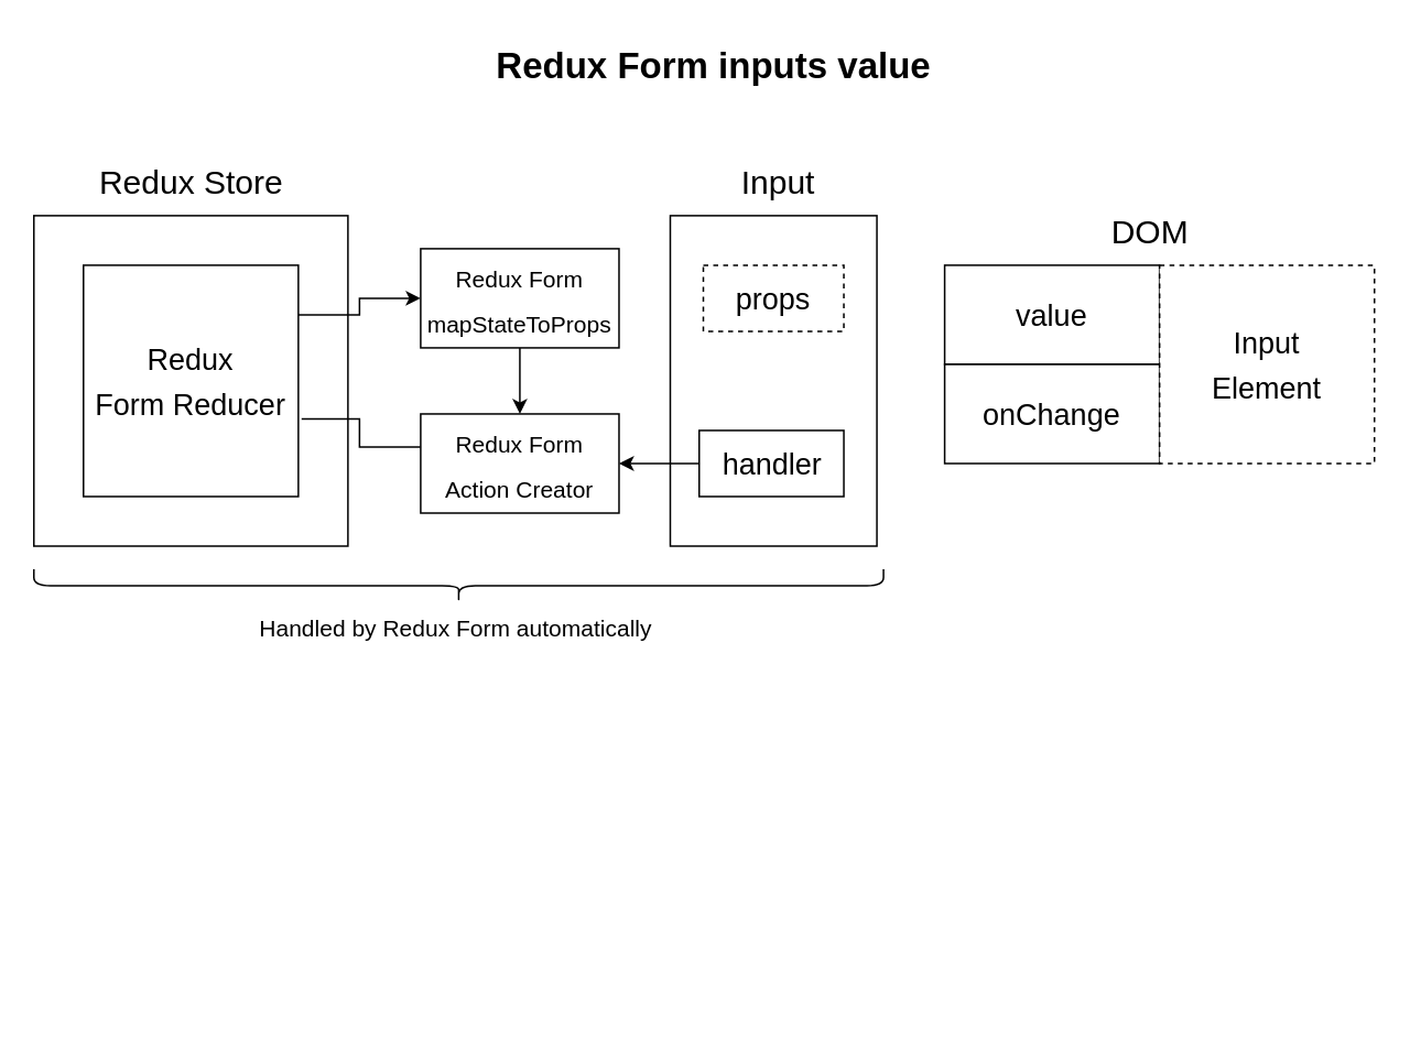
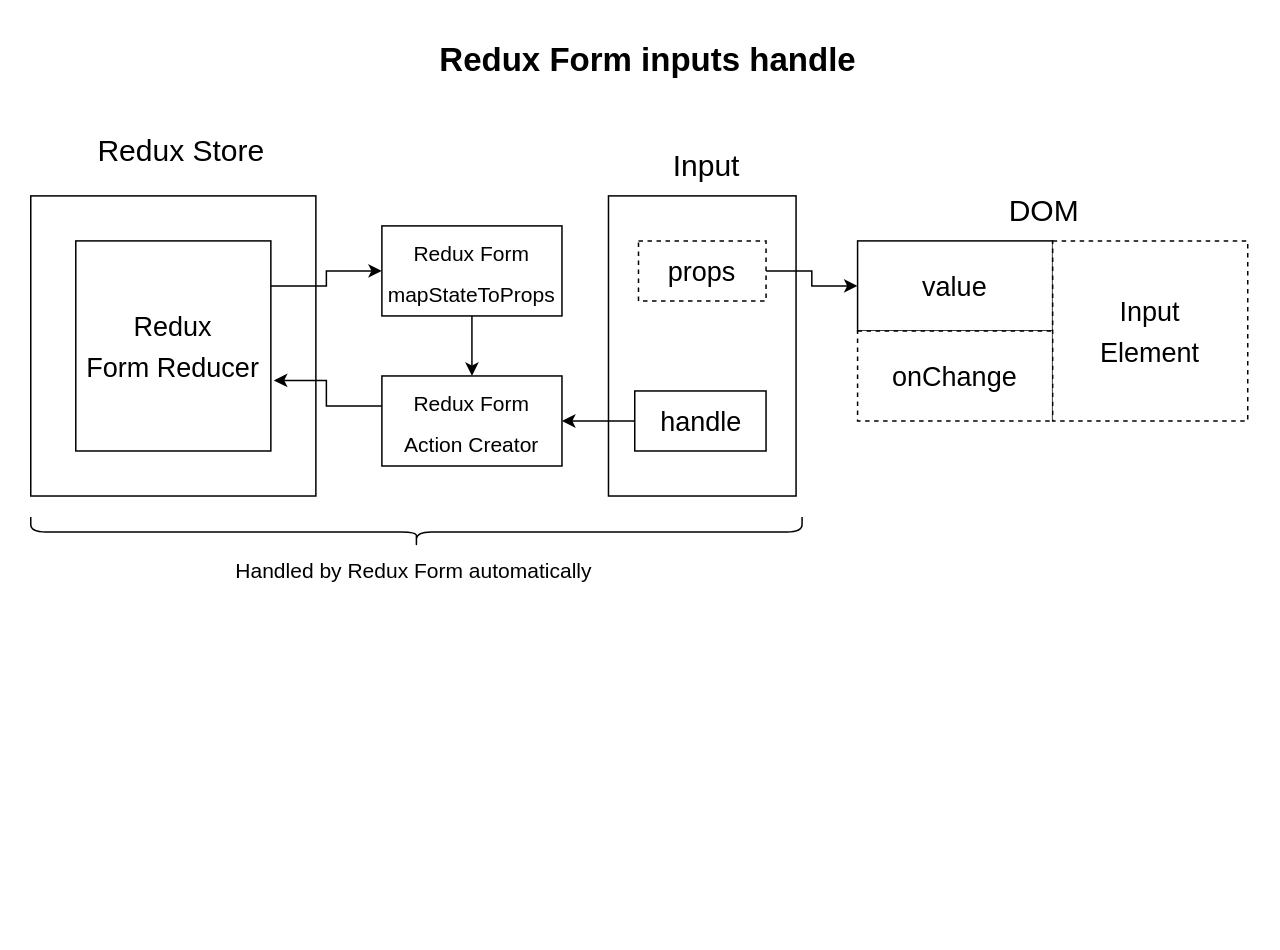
- <mxCell id="2" value="Redux Form inputs value" style="text;html=1;align=center;verticalAlign=middle;resizable=0;points=[];autosize=1;strokeColor=none;fillColor=none;fontSize=22;fontStyle=1" vertex="1" parent="1"><mxGeometry x="281" y="20" width="300" height="40" as="geometry" /></mxCell>
+ <mxCell id="2" value="Redux Form inputs handle" style="text;html=1;align=center;verticalAlign=middle;resizable=0;points=[];autosize=1;strokeColor=none;fillColor=none;fontSize=22;fontStyle=1" vertex="1" parent="1"><mxGeometry x="281" y="20" width="300" height="40" as="geometry" /></mxCell>
- <mxCell id="4" value="&lt;font style=&quot;font-size: 20px;&quot;&gt;Redux Store&lt;/font&gt;" style="text;html=1;align=center;verticalAlign=middle;resizable=0;points=[];autosize=1;strokeColor=none;fillColor=none;fontSize=22;" vertex="1" parent="1"><mxGeometry x="50" y="90" width="130" height="40" as="geometry" /></mxCell>
+ <mxCell id="4" value="&lt;font style=&quot;font-size: 20px;&quot;&gt;Redux Store&lt;/font&gt;" style="text;html=1;align=center;verticalAlign=middle;resizable=0;points=[];autosize=1;strokeColor=none;fillColor=none;fontSize=22;" vertex="1" parent="1"><mxGeometry x="55" y="80" width="130" height="40" as="geometry" /></mxCell>
+ <mxCell id="13" style="edgeStyle=orthogonalEdgeStyle;rounded=0;orthogonalLoop=1;jettySize=auto;html=1;entryX=0;entryY=0.5;entryDx=0;entryDy=0;fontSize=14;" edge="1" parent="1" source="14" target="18"><mxGeometry relative="1" as="geometry" /></mxCell>
- <mxCell id="19" value="&lt;span style=&quot;font-size: 18px;&quot;&gt;onChange&lt;/span&gt;" style="rounded=0;whiteSpace=wrap;html=1;fontSize=22;" vertex="1" parent="1"><mxGeometry x="571" y="220" width="130" height="60" as="geometry" /></mxCell>
+ <mxCell id="19" value="&lt;span style=&quot;font-size: 18px;&quot;&gt;onChange&lt;/span&gt;" style="rounded=0;whiteSpace=wrap;html=1;fontSize=22;dashed=1;" vertex="1" parent="1"><mxGeometry x="571" y="220" width="130" height="60" as="geometry" /></mxCell>
- <mxCell id="9" style="edgeStyle=orthogonalEdgeStyle;rounded=0;orthogonalLoop=1;jettySize=auto;html=1;entryX=1.015;entryY=0.664;entryDx=0;entryDy=0;entryPerimeter=0;fontSize=14;endArrow=none;" edge="1" parent="1" source="10" target="6"><mxGeometry relative="1" as="geometry"><Array as="points"><mxPoint x="217" y="270" /><mxPoint x="217" y="253" /></Array></mxGeometry></mxCell>
+ <mxCell id="9" style="edgeStyle=orthogonalEdgeStyle;rounded=0;orthogonalLoop=1;jettySize=auto;html=1;entryX=1.015;entryY=0.664;entryDx=0;entryDy=0;entryPerimeter=0;fontSize=14;" edge="1" parent="1" source="10" target="6"><mxGeometry relative="1" as="geometry"><Array as="points"><mxPoint x="217" y="270" /><mxPoint x="217" y="253" /></Array></mxGeometry></mxCell>
- <mxCell id="16" value="&lt;span style=&quot;font-size: 18px;&quot;&gt;handler&lt;/span&gt;" style="rounded=0;whiteSpace=wrap;html=1;fontSize=22;" vertex="1" parent="1"><mxGeometry x="422.5" y="260" width="87.5" height="40" as="geometry" /></mxCell>
+ <mxCell id="16" value="&lt;span style=&quot;font-size: 18px;&quot;&gt;handle&lt;/span&gt;" style="rounded=0;whiteSpace=wrap;html=1;fontSize=22;" vertex="1" parent="1"><mxGeometry x="422.5" y="260" width="87.5" height="40" as="geometry" /></mxCell>
